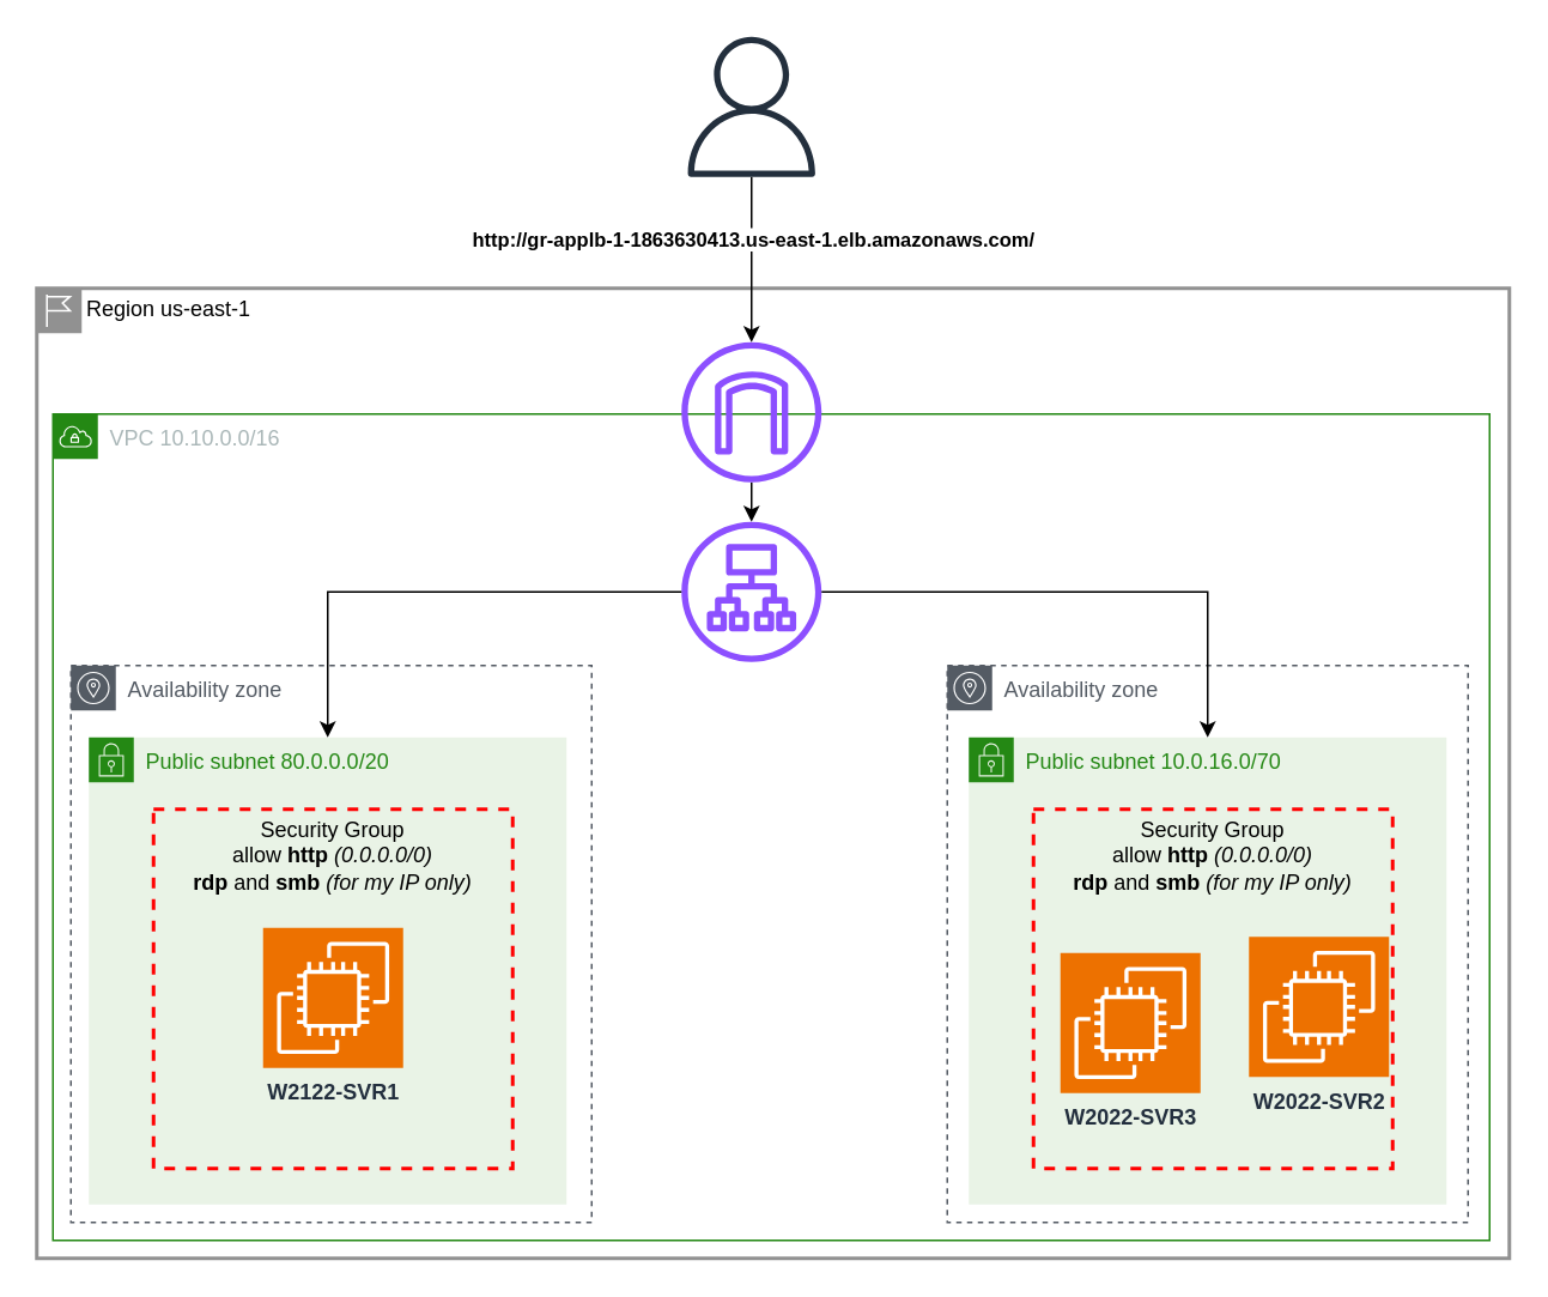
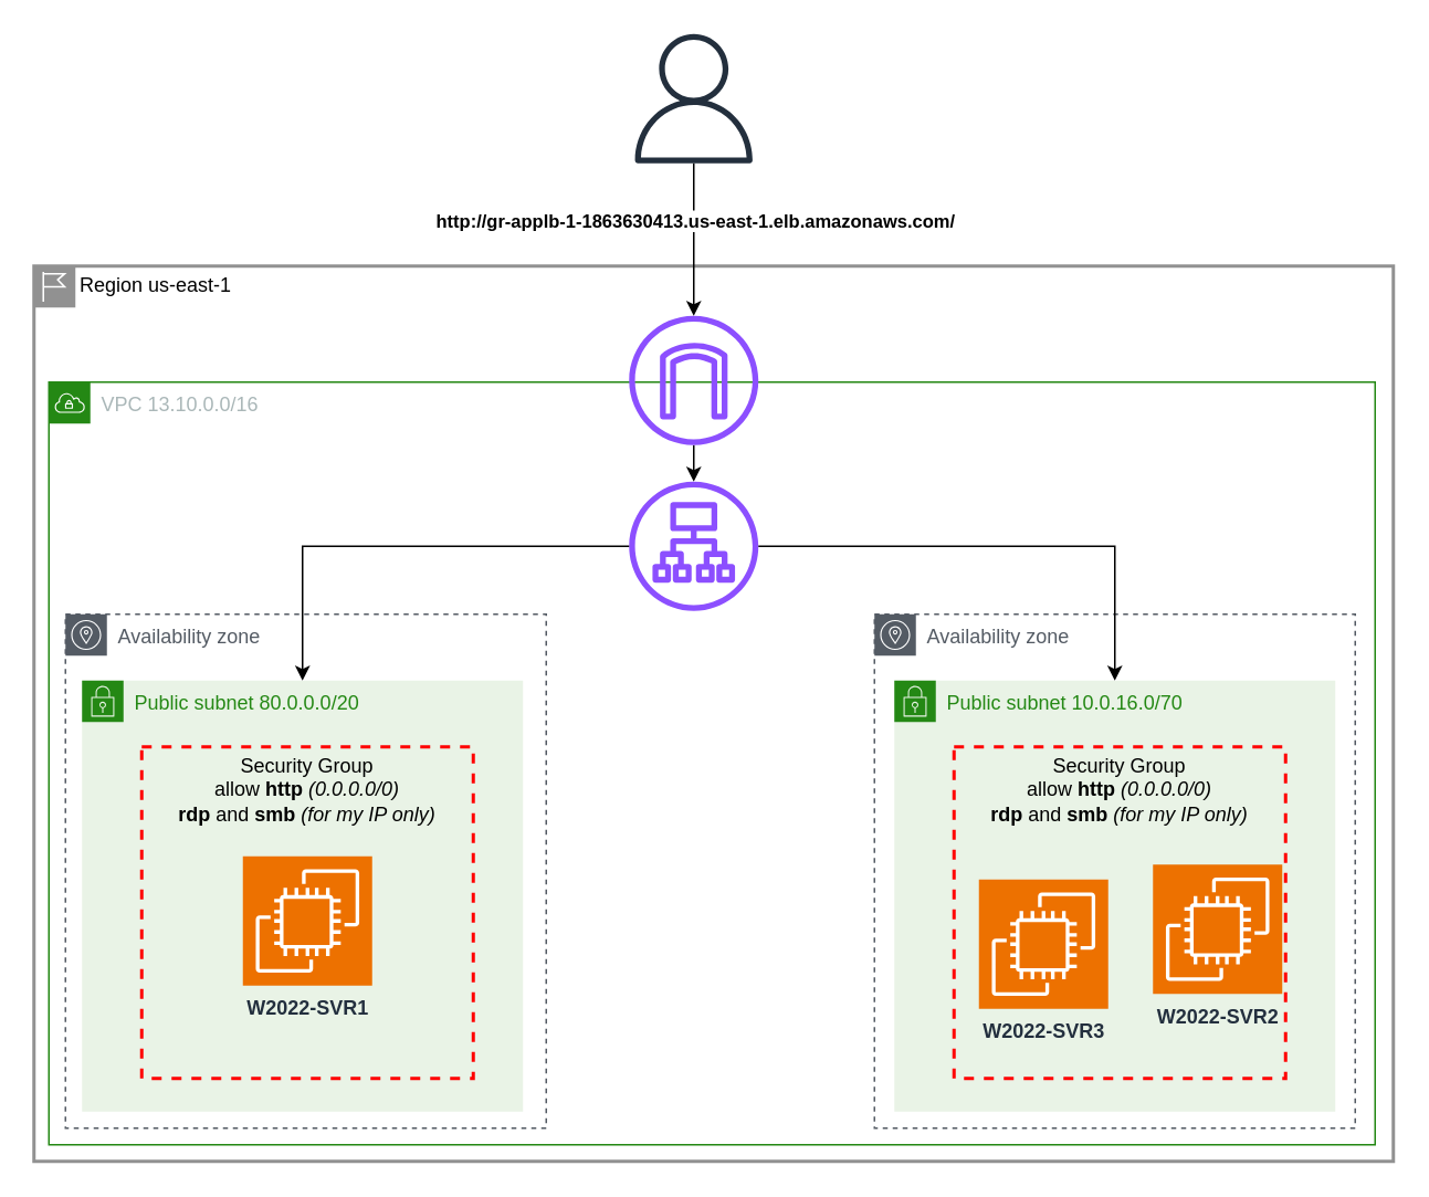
- <mxCell id="3" value="VPC&amp;nbsp;10.10.0.0/16" style="points=[[0,0],[0.25,0],[0.5,0],[0.75,0],[1,0],[1,0.25],[1,0.5],[1,0.75],[1,1],[0.75,1],[0.5,1],[0.25,1],[0,1],[0,0.75],[0,0.5],[0,0.25]];outlineConnect=0;gradientColor=none;html=1;whiteSpace=wrap;fontSize=12;fontStyle=0;container=1;pointerEvents=0;collapsible=0;recursiveResize=0;shape=mxgraph.aws4.group;grIcon=mxgraph.aws4.group_vpc;strokeColor=#248814;fillColor=none;verticalAlign=top;align=left;spacingLeft=30;fontColor=#AAB7B8;dashed=0;" parent="2" vertex="1"><mxGeometry x="9" y="70" width="800" height="460" as="geometry" /></mxCell>
+ <mxCell id="3" value="VPC&amp;nbsp;13.10.0.0/16" style="points=[[0,0],[0.25,0],[0.5,0],[0.75,0],[1,0],[1,0.25],[1,0.5],[1,0.75],[1,1],[0.75,1],[0.5,1],[0.25,1],[0,1],[0,0.75],[0,0.5],[0,0.25]];outlineConnect=0;gradientColor=none;html=1;whiteSpace=wrap;fontSize=12;fontStyle=0;container=1;pointerEvents=0;collapsible=0;recursiveResize=0;shape=mxgraph.aws4.group;grIcon=mxgraph.aws4.group_vpc;strokeColor=#248814;fillColor=none;verticalAlign=top;align=left;spacingLeft=30;fontColor=#AAB7B8;dashed=0;" parent="2" vertex="1"><mxGeometry x="9" y="70" width="800" height="460" as="geometry" /></mxCell>
- <mxCell id="8" value="&lt;b&gt;W2122-SVR1&lt;/b&gt;" style="sketch=0;points=[[0,0,0],[0.25,0,0],[0.5,0,0],[0.75,0,0],[1,0,0],[0,1,0],[0.25,1,0],[0.5,1,0],[0.75,1,0],[1,1,0],[0,0.25,0],[0,0.5,0],[0,0.75,0],[1,0.25,0],[1,0.5,0],[1,0.75,0]];outlineConnect=0;fontColor=#232F3E;fillColor=#ED7100;strokeColor=#ffffff;dashed=0;verticalLabelPosition=bottom;verticalAlign=top;align=center;html=1;fontSize=12;fontStyle=0;aspect=fixed;shape=mxgraph.aws4.resourceIcon;resIcon=mxgraph.aws4.ec2;" parent="7" vertex="1"><mxGeometry x="61" y="66" width="78" height="78" as="geometry" /></mxCell>
+ <mxCell id="8" value="&lt;b&gt;W2022-SVR1&lt;/b&gt;" style="sketch=0;points=[[0,0,0],[0.25,0,0],[0.5,0,0],[0.75,0,0],[1,0,0],[0,1,0],[0.25,1,0],[0.5,1,0],[0.75,1,0],[1,1,0],[0,0.25,0],[0,0.5,0],[0,0.75,0],[1,0.25,0],[1,0.5,0],[1,0.75,0]];outlineConnect=0;fontColor=#232F3E;fillColor=#ED7100;strokeColor=#ffffff;dashed=0;verticalLabelPosition=bottom;verticalAlign=top;align=center;html=1;fontSize=12;fontStyle=0;aspect=fixed;shape=mxgraph.aws4.resourceIcon;resIcon=mxgraph.aws4.ec2;" parent="7" vertex="1"><mxGeometry x="61" y="66" width="78" height="78" as="geometry" /></mxCell>
